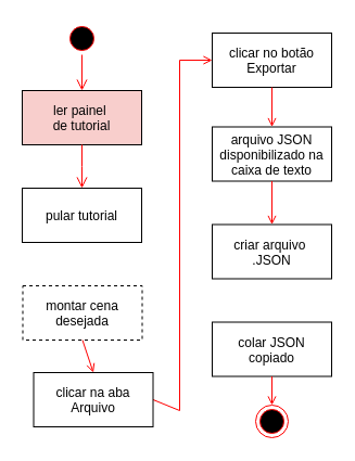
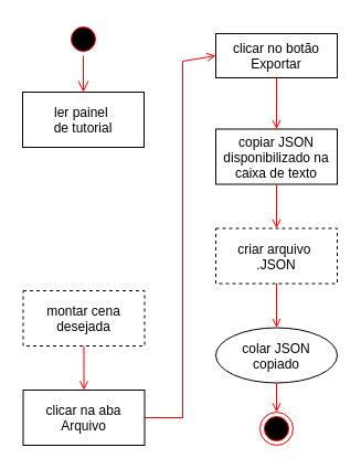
- <mxCell id="11" value="clicar no botão&#10;Exportar" style="" vertex="1" parent="1"><mxGeometry x="195" y="30" width="110" height="50" as="geometry" /></mxCell>
+ <mxCell id="11" value="clicar no botão&#10;Exportar" style="" vertex="1" parent="1"><mxGeometry x="195" y="30" width="110" height="40" as="geometry" /></mxCell>
- <mxCell id="5" value="ler painel &#10;de tutorial" style="fillColor=#f8cecc;" parent="1" vertex="1"><mxGeometry x="20" y="83" width="110" height="50" as="geometry" /></mxCell>
+ <mxCell id="5" value="ler painel &#10;de tutorial" style="" parent="1" vertex="1"><mxGeometry x="20" y="83" width="110" height="50" as="geometry" /></mxCell>
- <mxCell id="12" value="arquivo JSON&#10;disponibilizado na&#10;caixa de texto" style="" vertex="1" parent="1"><mxGeometry x="195" y="116.5" width="110" height="50" as="geometry" /></mxCell>
+ <mxCell id="12" value="copiar JSON&#10;disponibilizado na&#10;caixa de texto" style="" vertex="1" parent="1"><mxGeometry x="195" y="116.5" width="110" height="50" as="geometry" /></mxCell>
- <mxCell id="8" value="" style="edgeStyle=elbowEdgeStyle;elbow=horizontal;verticalAlign=bottom;endArrow=open;endSize=8;strokeColor=#FF0000;endFill=1;rounded=0;entryX=0.5;entryY=0;entryDx=0;entryDy=0;exitX=0.5;exitY=1;exitDx=0;exitDy=0;" edge="1" parent="1" source="5" target="7"><mxGeometry x="-64.5" y="-88" as="geometry"><mxPoint x="85.5" y="93" as="targetPoint" /><mxPoint x="85.5" y="53" as="sourcePoint" /></mxGeometry></mxCell>
- <mxCell id="7" value="pular tutorial" style="" vertex="1" parent="1"><mxGeometry x="20" y="173" width="110" height="50" as="geometry" /></mxCell>
- <mxCell id="13" value="criar arquivo &#10;.JSON" style="" vertex="1" parent="1"><mxGeometry x="195" y="206.5" width="110" height="50" as="geometry" /></mxCell>
+ <mxCell id="13" value="criar arquivo &#10;.JSON" style="dashed=1;" vertex="1" parent="1"><mxGeometry x="195" y="206.5" width="110" height="50" as="geometry" /></mxCell>
+ <mxCell id="17" value="" style="endArrow=open;strokeColor=#FF0000;endFill=1;rounded=0;exitX=0.5;exitY=1;exitDx=0;exitDy=0;entryX=0.5;entryY=0;entryDx=0;entryDy=0;" edge="1" parent="1" source="13" target="14"><mxGeometry relative="1" as="geometry"><mxPoint x="280" y="16.5" as="sourcePoint" /><mxPoint x="280" y="60.5" as="targetPoint" /></mxGeometry></mxCell>
- <mxCell id="14" value="colar JSON&#10;copiado" style="" vertex="1" parent="1"><mxGeometry x="195" y="296.5" width="110" height="50" as="geometry" /></mxCell>
+ <mxCell id="14" value="colar JSON&#10;copiado" style="ellipse;" vertex="1" parent="1"><mxGeometry x="195" y="296.5" width="110" height="50" as="geometry" /></mxCell>
- <mxCell id="4" value="clicar na aba&#10;Arquivo" style="" parent="1" vertex="1"><mxGeometry x="30.5" y="343" width="110" height="50" as="geometry" /></mxCell>
+ <mxCell id="4" value="clicar na aba&#10;Arquivo" style="" parent="1" vertex="1"><mxGeometry x="20.5" y="353" width="110" height="50" as="geometry" /></mxCell>
